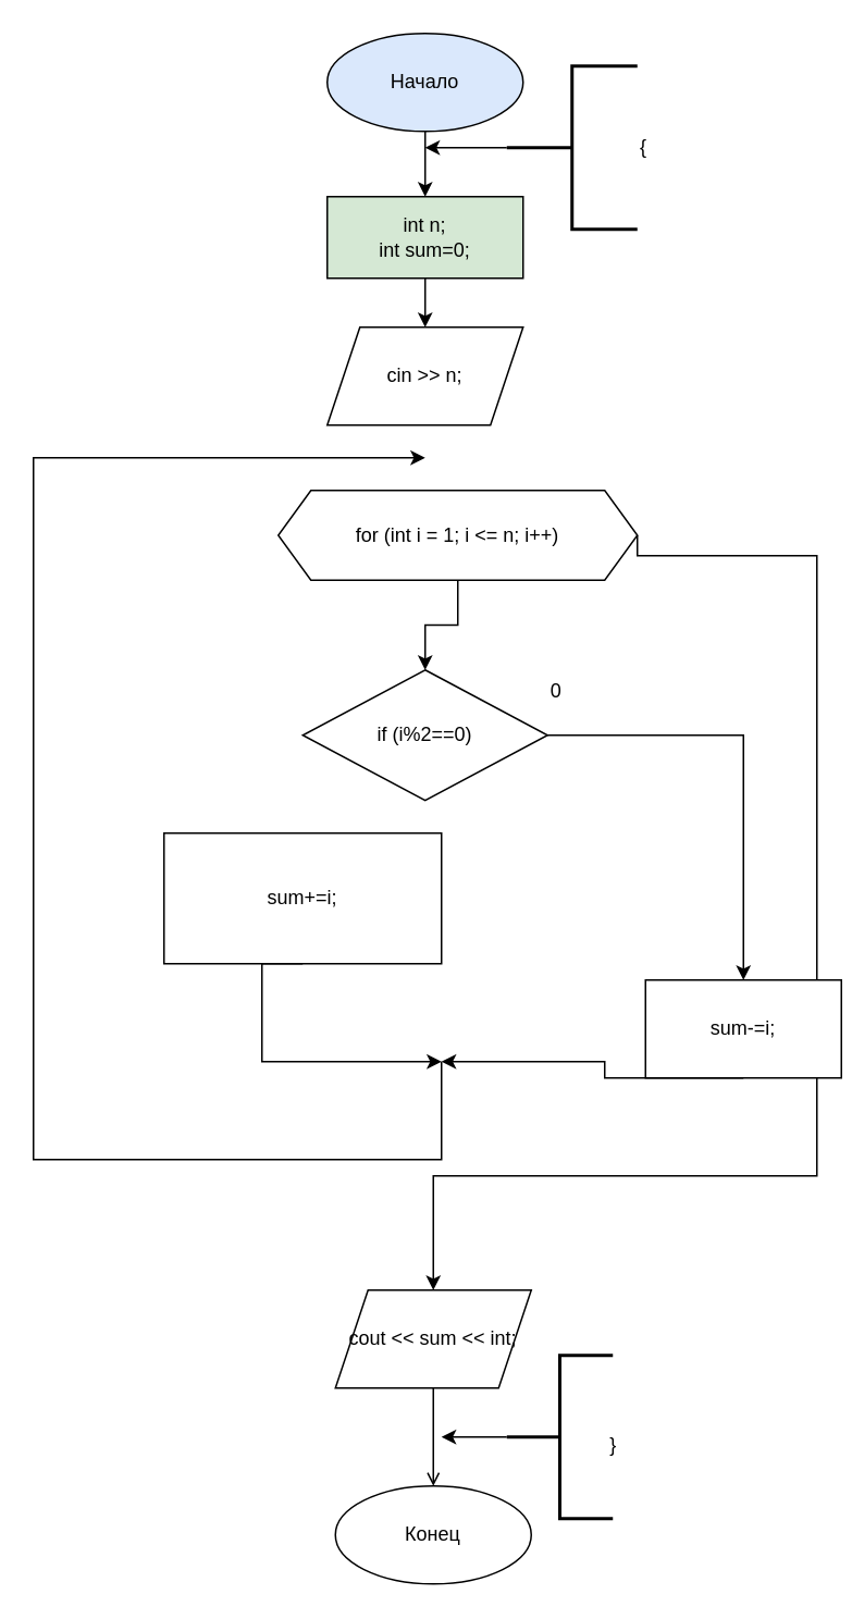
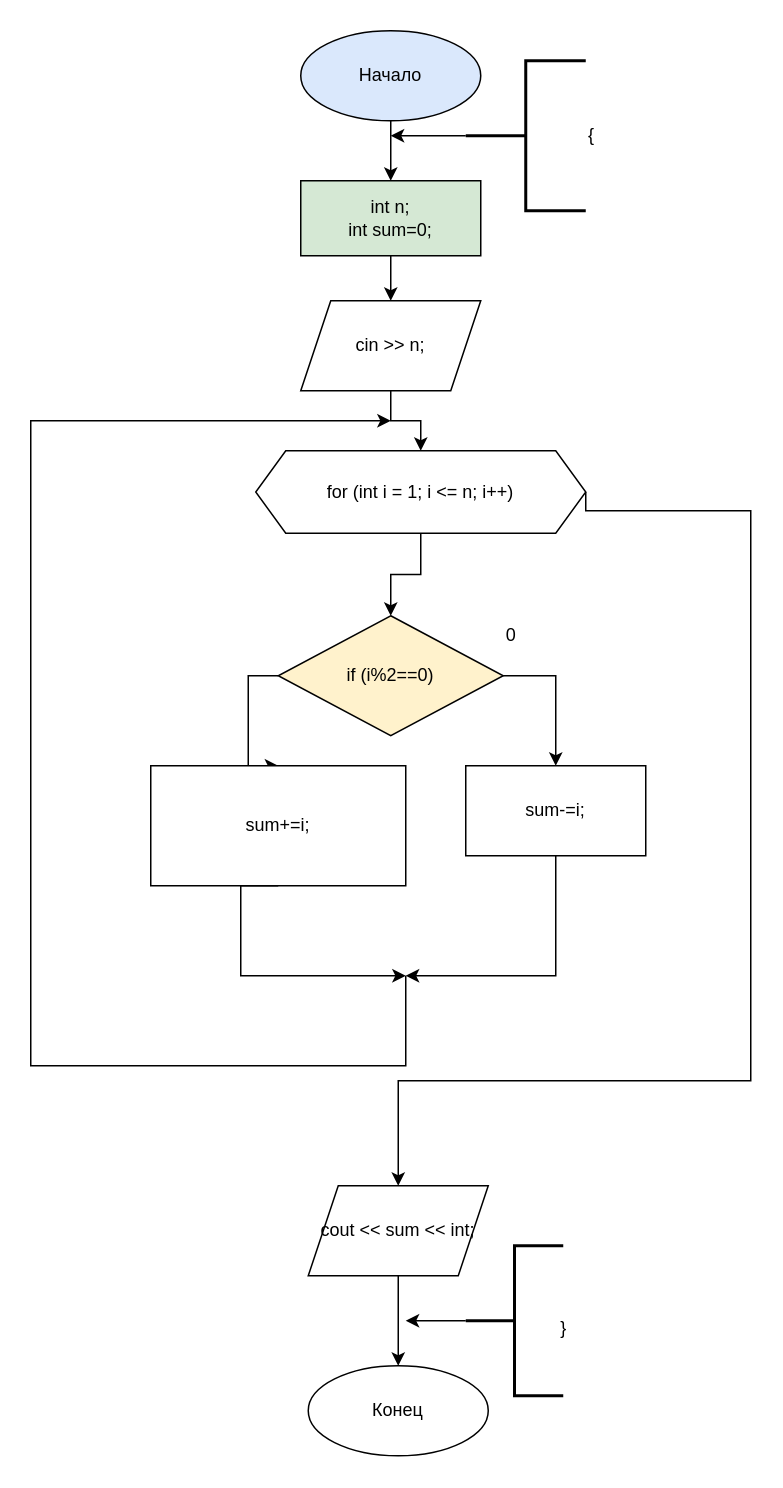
+ <mxCell id="8" style="edgeStyle=orthogonalEdgeStyle;rounded=0;orthogonalLoop=1;jettySize=auto;html=1;exitX=0.5;exitY=1;exitDx=0;exitDy=0;entryX=0.5;entryY=0;entryDx=0;entryDy=0;" edge="1" parent="1" source="9" target="12"><mxGeometry relative="1" as="geometry" /></mxCell>
- <mxCell id="15" value="if (i%2==0)" style="rhombus;whiteSpace=wrap;html=1;" vertex="1" parent="1"><mxGeometry x="185" y="410" width="150" height="80" as="geometry" /></mxCell>
+ <mxCell id="15" value="if (i%2==0)" style="rhombus;whiteSpace=wrap;html=1;fillColor=#fff2cc;" vertex="1" parent="1"><mxGeometry x="185" y="410" width="150" height="80" as="geometry" /></mxCell>
+ <mxCell id="13" style="edgeStyle=orthogonalEdgeStyle;rounded=0;orthogonalLoop=1;jettySize=auto;html=1;exitX=0;exitY=0.5;exitDx=0;exitDy=0;" edge="1" parent="1" source="15" target="17"><mxGeometry relative="1" as="geometry" /></mxCell>
- <mxCell id="19" value="sum-=i;" style="rounded=0;whiteSpace=wrap;html=1;" vertex="1" parent="1"><mxGeometry x="395" y="600" width="120" height="60" as="geometry" /></mxCell>
+ <mxCell id="19" value="sum-=i;" style="rounded=0;whiteSpace=wrap;html=1;" vertex="1" parent="1"><mxGeometry x="310" y="510" width="120" height="60" as="geometry" /></mxCell>
- <mxCell id="21" style="edgeStyle=orthogonalEdgeStyle;rounded=0;orthogonalLoop=1;jettySize=auto;html=1;exitX=0.5;exitY=1;exitDx=0;exitDy=0;entryX=0.5;entryY=0;entryDx=0;entryDy=0;endArrow=open;" edge="1" parent="1" source="22" target="24"><mxGeometry relative="1" as="geometry" /></mxCell>
+ <mxCell id="21" style="edgeStyle=orthogonalEdgeStyle;rounded=0;orthogonalLoop=1;jettySize=auto;html=1;exitX=0.5;exitY=1;exitDx=0;exitDy=0;entryX=0.5;entryY=0;entryDx=0;entryDy=0;" edge="1" parent="1" source="22" target="24"><mxGeometry relative="1" as="geometry" /></mxCell>
